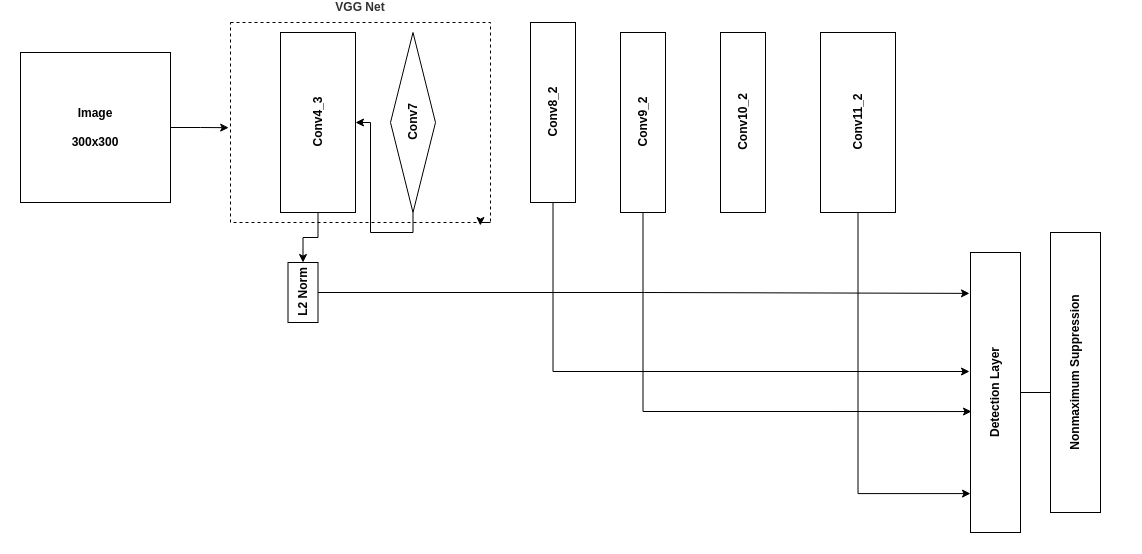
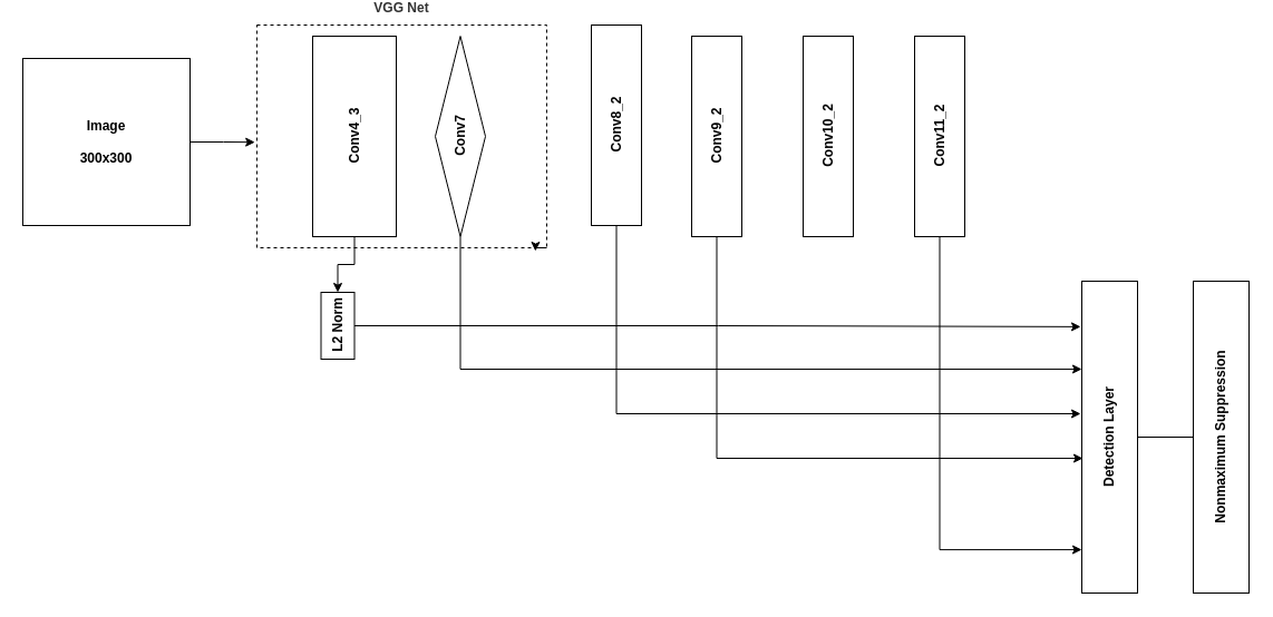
- <mxCell id="14" value="Conv11_2&lt;br&gt;" style="rounded=0;whiteSpace=wrap;html=1;align=center;fontStyle=1;horizontal=0;" parent="1" vertex="1"><mxGeometry x="820" y="30" width="75" height="180" as="geometry" /></mxCell>
+ <mxCell id="14" value="Conv11_2&lt;br&gt;" style="rounded=0;whiteSpace=wrap;html=1;align=center;fontStyle=1;horizontal=0;" parent="1" vertex="1"><mxGeometry x="820" y="30" width="45" height="180" as="geometry" /></mxCell>
- <mxCell id="6" style="edgeStyle=orthogonalEdgeStyle;rounded=0;orthogonalLoop=1;jettySize=auto;html=1;exitX=0.5;exitY=1;exitDx=0;exitDy=0;" edge="1" parent="1" source="7" target="4"><mxGeometry relative="1" as="geometry" /></mxCell>
+ <mxCell id="6" style="edgeStyle=orthogonalEdgeStyle;rounded=0;orthogonalLoop=1;jettySize=auto;html=1;exitX=0.5;exitY=1;exitDx=0;exitDy=0;entryX=0;entryY=0.282;entryDx=0;entryDy=0;entryPerimeter=0;" edge="1" parent="1" source="7" target="18"><mxGeometry relative="1" as="geometry" /></mxCell>
- <mxCell id="19" value="Nonmaximum Suppression" style="rounded=0;whiteSpace=wrap;html=1;fontStyle=1;verticalAlign=middle;labelBorderColor=none;horizontal=0;" parent="1" vertex="1"><mxGeometry x="1050" y="230" width="50" height="280" as="geometry" /></mxCell>
+ <mxCell id="19" value="Nonmaximum Suppression" style="rounded=0;whiteSpace=wrap;html=1;fontStyle=1;verticalAlign=middle;labelBorderColor=none;horizontal=0;" parent="1" vertex="1"><mxGeometry x="1070" y="250" width="50" height="280" as="geometry" /></mxCell>
